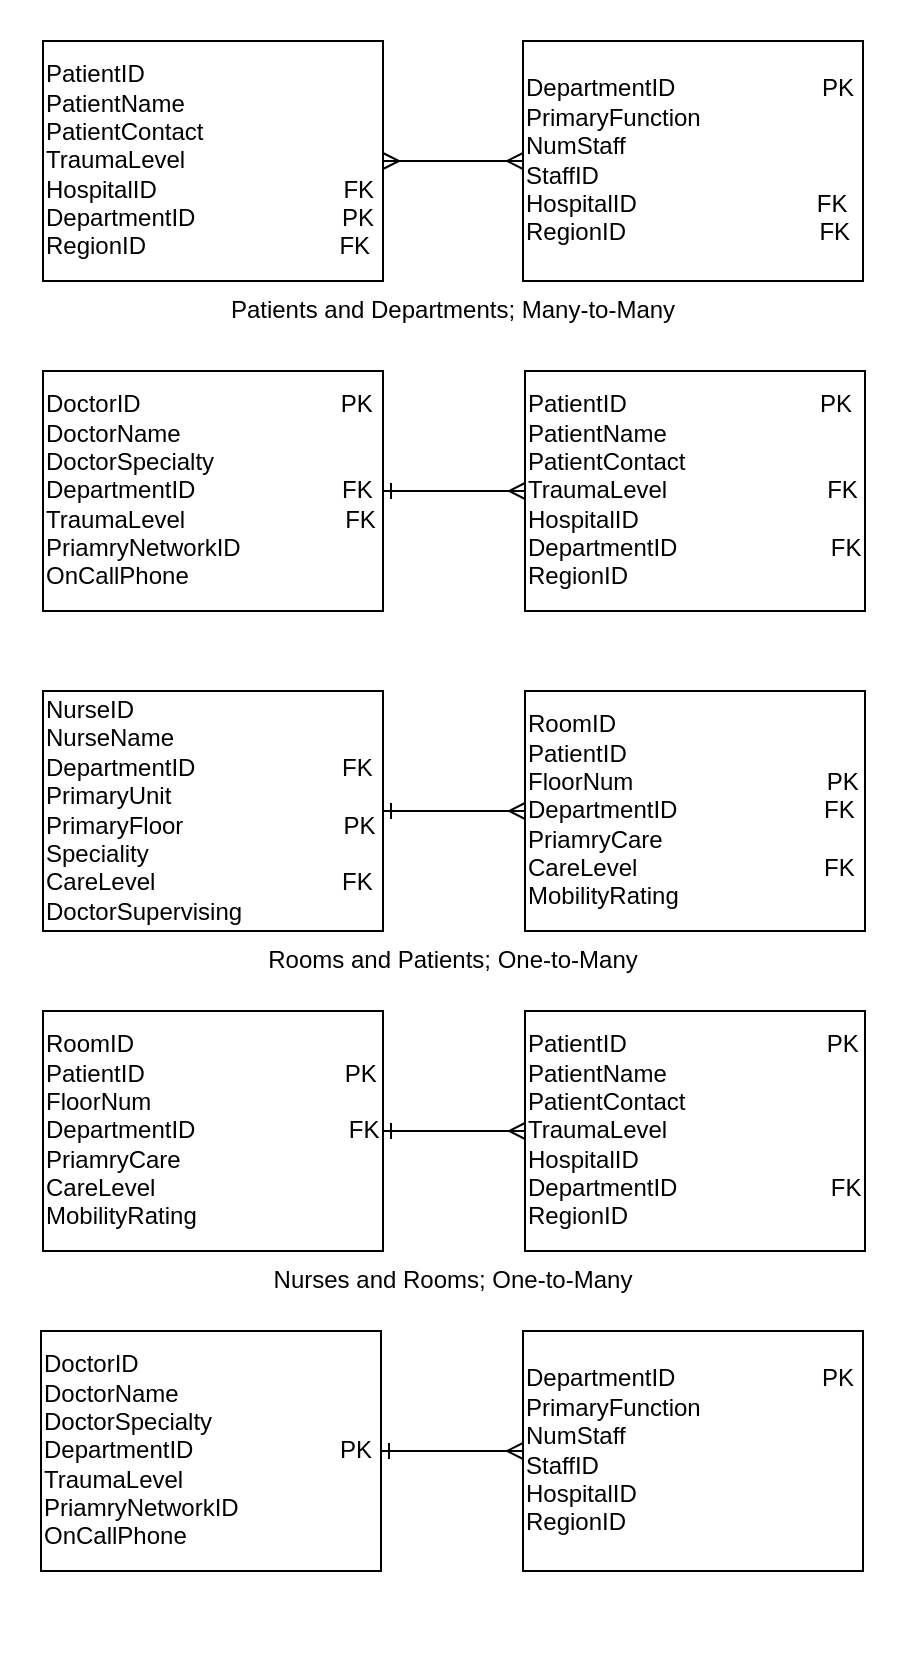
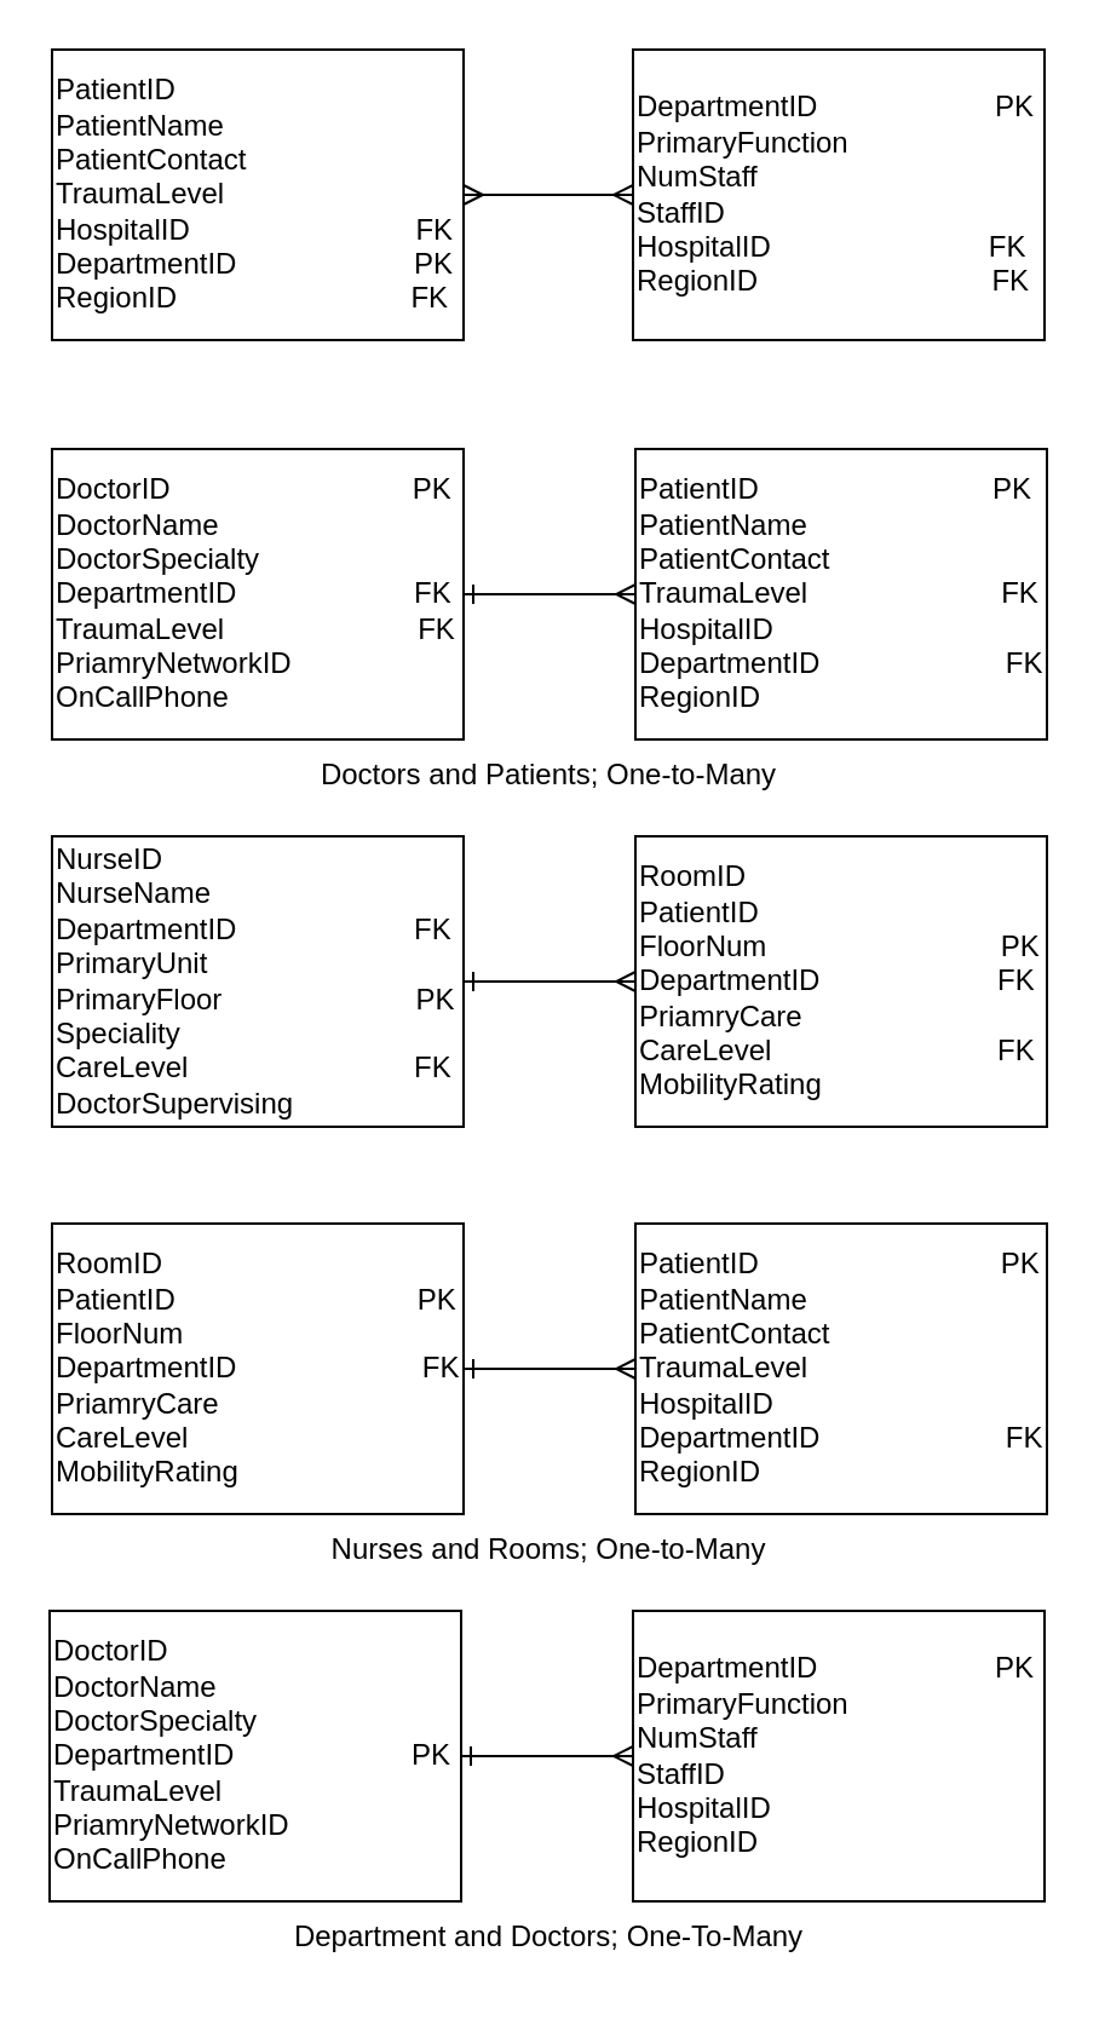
- <mxCell id="17" value="Patients and Departments; Many-to-Many" style="text;html=1;align=center;verticalAlign=middle;resizable=0;points=[];autosize=1;strokeColor=none;fillColor=none;" vertex="1" parent="1"><mxGeometry x="101" y="140" width="250" height="30" as="geometry" /></mxCell>
+ <mxCell id="18" value="Doctors and Patients; One-to-Many" style="text;html=1;align=center;verticalAlign=middle;resizable=0;points=[];autosize=1;strokeColor=none;fillColor=none;" vertex="1" parent="1"><mxGeometry x="121" y="305" width="210" height="30" as="geometry" /></mxCell>
- <mxCell id="19" value="Rooms and Patients; One-to-Many" style="text;html=1;align=center;verticalAlign=middle;resizable=0;points=[];autosize=1;strokeColor=none;fillColor=none;" vertex="1" parent="1"><mxGeometry x="121" y="465" width="210" height="30" as="geometry" /></mxCell>
+ <mxCell id="21" value="Department and Doctors; One-To-Many" style="text;html=1;align=center;verticalAlign=middle;resizable=0;points=[];autosize=1;strokeColor=none;fillColor=none;" vertex="1" parent="1"><mxGeometry x="111" y="785" width="230" height="30" as="geometry" /></mxCell>
